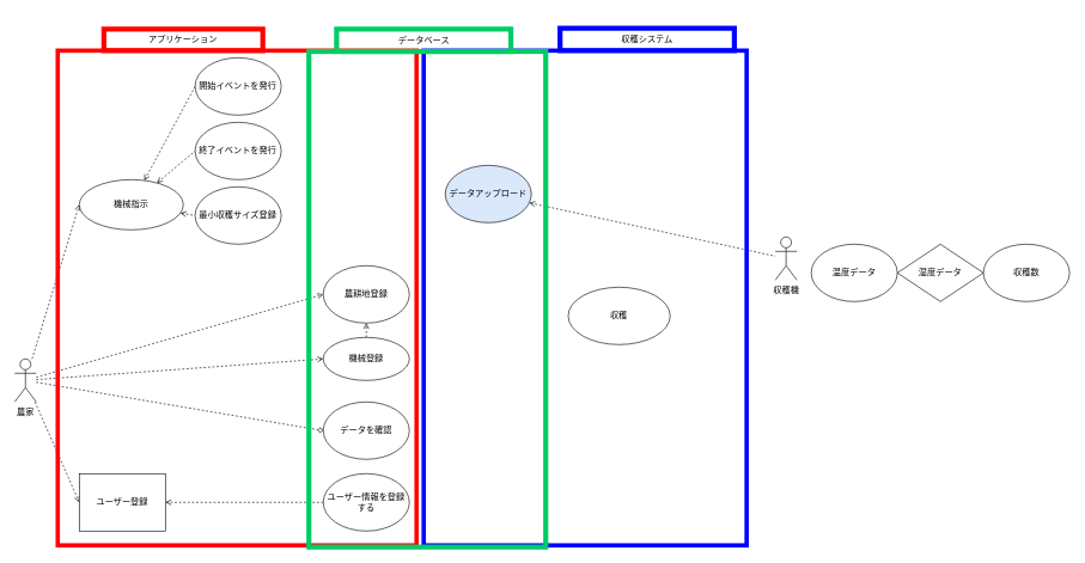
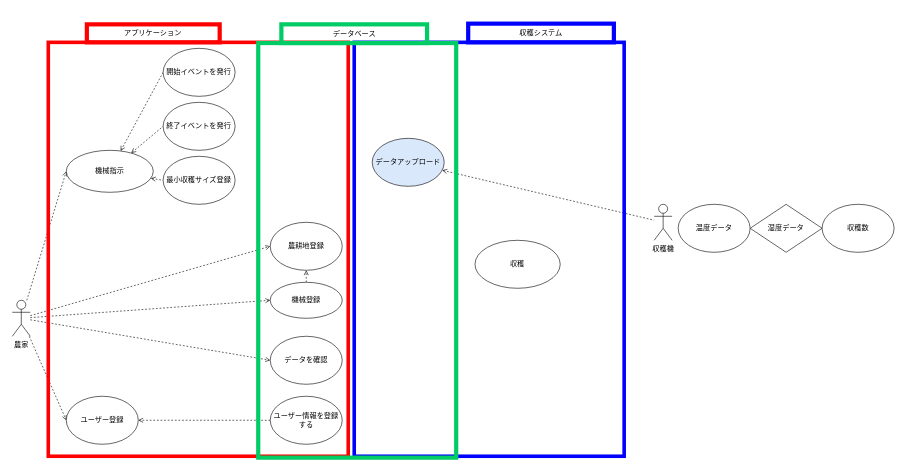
- <mxCell id="9" value="収穫機" style="shape=umlActor;verticalLabelPosition=bottom;verticalAlign=top;html=1;outlineConnect=0;" parent="1" vertex="1"><mxGeometry x="1080" y="330" width="30" height="60" as="geometry" /></mxCell>
+ <mxCell id="9" value="収穫機" style="shape=umlActor;verticalLabelPosition=bottom;verticalAlign=top;html=1;outlineConnect=0;" parent="1" vertex="1"><mxGeometry x="1090" y="340" width="30" height="60" as="geometry" /></mxCell>
- <mxCell id="4" style="edgeStyle=none;rounded=0;orthogonalLoop=1;jettySize=auto;html=1;startArrow=none;startFill=0;endArrow=diamond;endFill=0;entryX=0;entryY=0.5;entryDx=0;entryDy=0;dashed=1;" parent="1" source="8" target="13" edge="1"><mxGeometry relative="1" as="geometry" /></mxCell>
+ <mxCell id="4" style="edgeStyle=none;rounded=0;orthogonalLoop=1;jettySize=auto;html=1;startArrow=none;startFill=0;endArrow=open;endFill=0;entryX=0;entryY=0.5;entryDx=0;entryDy=0;dashed=1;" parent="1" source="8" target="13" edge="1"><mxGeometry relative="1" as="geometry" /></mxCell>
- <mxCell id="20" value="ユーザー登録" style="whiteSpace=wrap;html=1;rounded=0;" parent="1" vertex="1"><mxGeometry x="110" y="660" width="120" height="80" as="geometry" /></mxCell>
+ <mxCell id="20" value="ユーザー登録" style="ellipse;whiteSpace=wrap;html=1;" parent="1" vertex="1"><mxGeometry x="110" y="660" width="120" height="80" as="geometry" /></mxCell>
